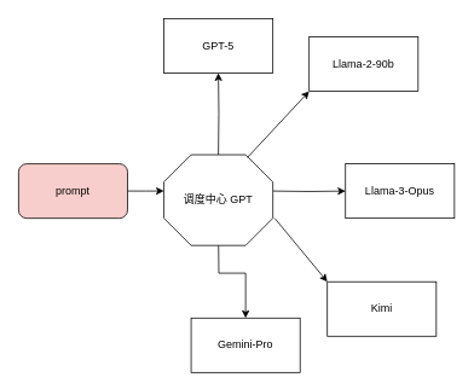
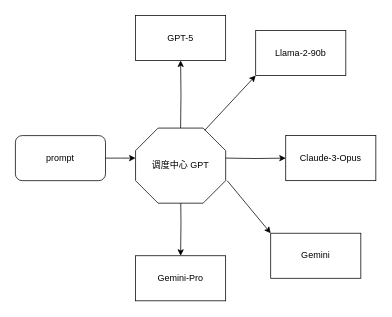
- <mxCell id="6" value="prompt" style="rounded=1;whiteSpace=wrap;html=1;fillColor=#f8cecc;" vertex="1" parent="1"><mxGeometry x="20" y="180" width="120" height="60" as="geometry" /></mxCell>
+ <mxCell id="6" value="prompt" style="rounded=1;whiteSpace=wrap;html=1;" vertex="1" parent="1"><mxGeometry x="20" y="180" width="120" height="60" as="geometry" /></mxCell>
- <mxCell id="8" value="Llama-3-Opus" style="whiteSpace=wrap;html=1;" vertex="1" parent="1"><mxGeometry x="380" y="180" width="120" height="60" as="geometry" /></mxCell>
+ <mxCell id="8" value="Claude-3-Opus" style="whiteSpace=wrap;html=1;" vertex="1" parent="1"><mxGeometry x="380" y="180" width="120" height="60" as="geometry" /></mxCell>
- <mxCell id="14" value="Kimi" style="rounded=0;whiteSpace=wrap;html=1;" vertex="1" parent="1"><mxGeometry x="360" y="310" width="120" height="60" as="geometry" /></mxCell>
+ <mxCell id="14" value="Gemini" style="rounded=0;whiteSpace=wrap;html=1;" vertex="1" parent="1"><mxGeometry x="360" y="310" width="120" height="60" as="geometry" /></mxCell>
- <mxCell id="9" value="Gemini-Pro" style="whiteSpace=wrap;html=1;" vertex="1" parent="1"><mxGeometry x="210" y="350" width="120" height="60" as="geometry" /></mxCell>
+ <mxCell id="9" value="Gemini-Pro" style="whiteSpace=wrap;html=1;" vertex="1" parent="1"><mxGeometry x="180" y="340" width="120" height="60" as="geometry" /></mxCell>
